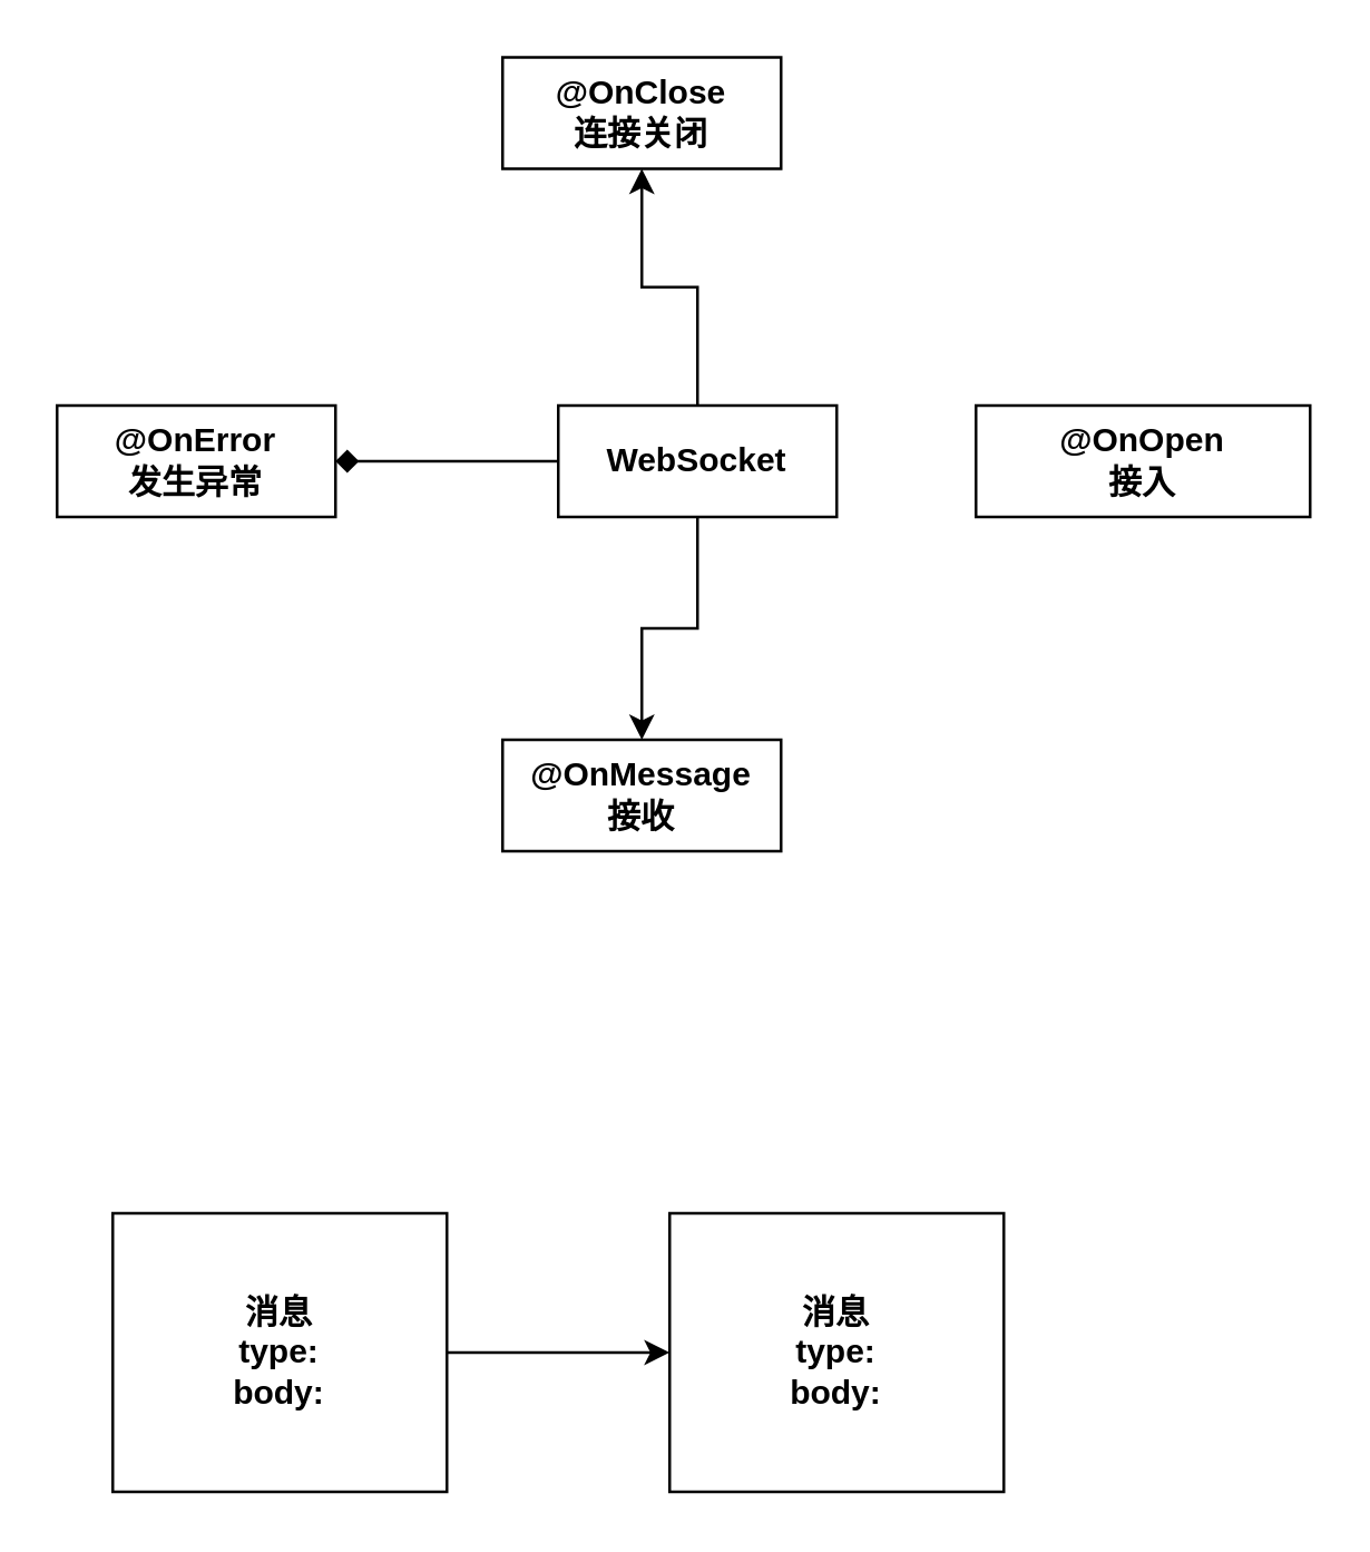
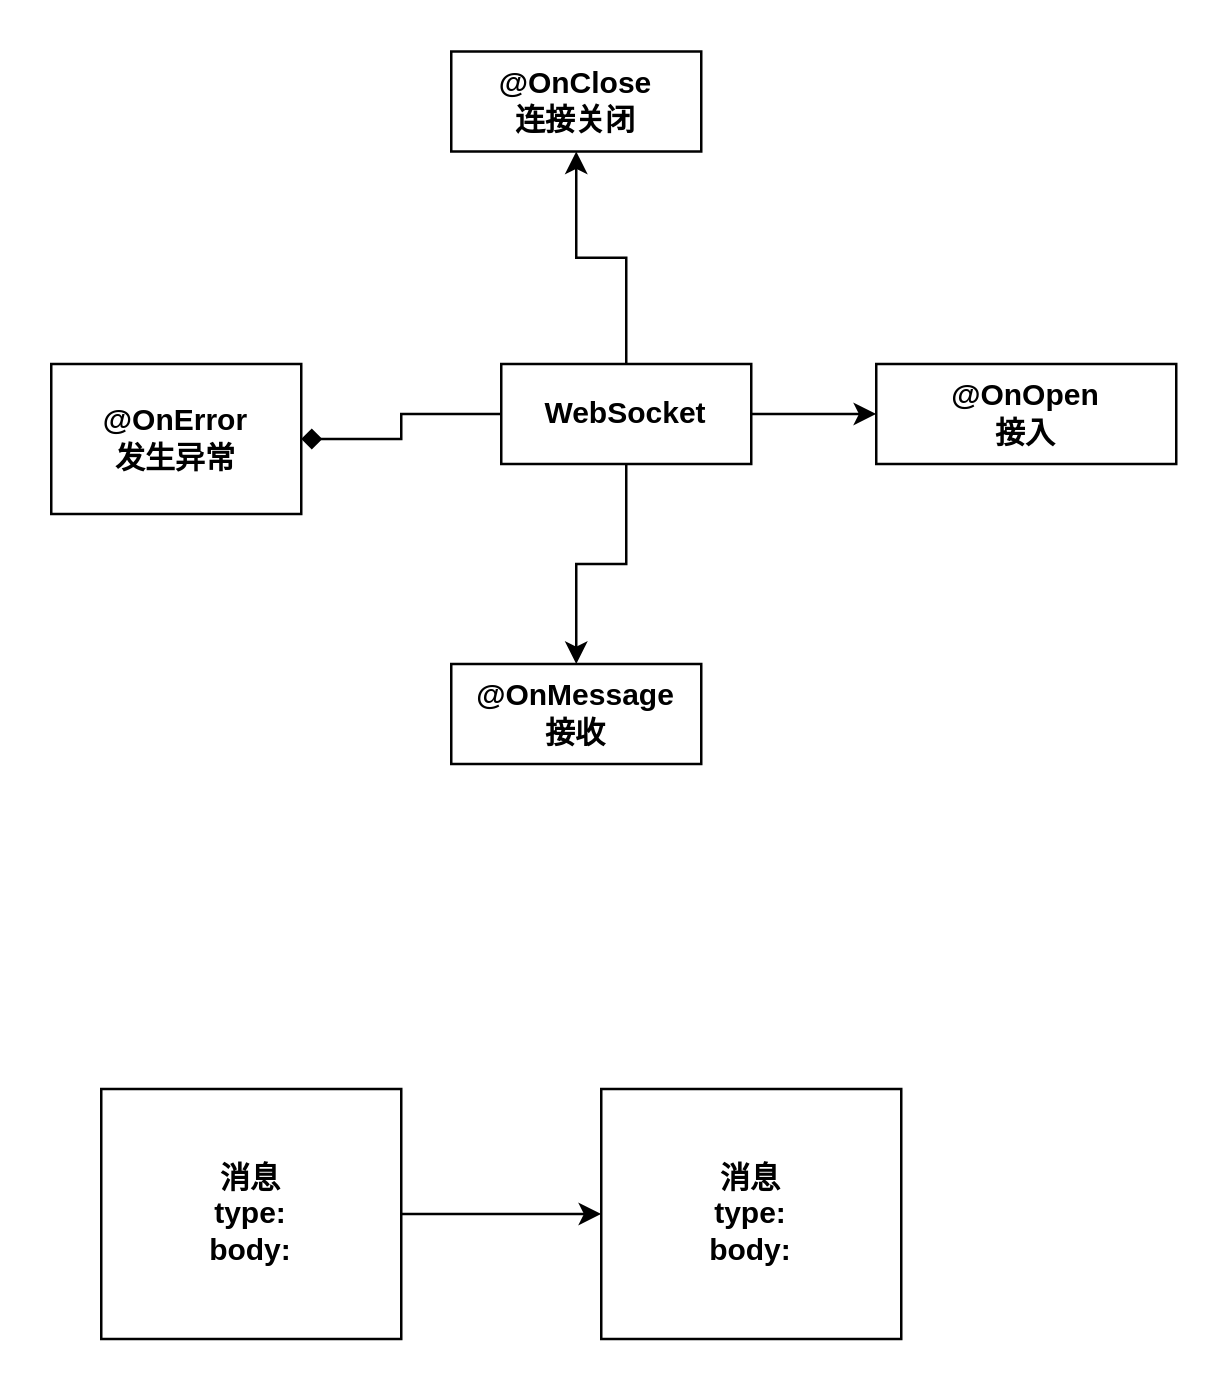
- <mxCell id="10" value="&lt;b&gt;@OnError&lt;br&gt;发生异常&lt;/b&gt;" style="rounded=0;whiteSpace=wrap;html=1;" parent="1" vertex="1"><mxGeometry x="20" y="145" width="100" height="40" as="geometry" /></mxCell>
+ <mxCell id="10" value="&lt;b&gt;@OnError&lt;br&gt;发生异常&lt;/b&gt;" style="rounded=0;whiteSpace=wrap;html=1;" parent="1" vertex="1"><mxGeometry x="20" y="145" width="100" height="60" as="geometry" /></mxCell>
+ <mxCell id="2" value="" style="edgeStyle=orthogonalEdgeStyle;rounded=0;orthogonalLoop=1;jettySize=auto;html=1;" parent="1" source="6" target="7" edge="1"><mxGeometry relative="1" as="geometry" /></mxCell>
